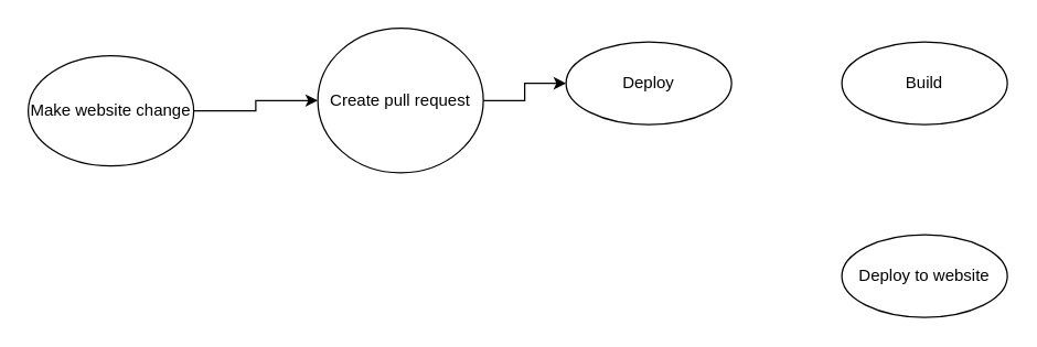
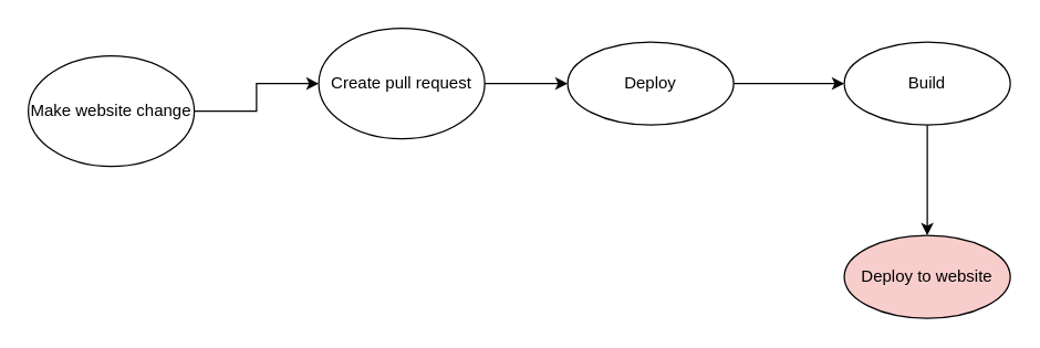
+ <mxCell id="6" value="" style="edgeStyle=orthogonalEdgeStyle;rounded=0;orthogonalLoop=1;jettySize=auto;html=1;" parent="1" source="7" target="9" edge="1"><mxGeometry relative="1" as="geometry" /></mxCell>
- <mxCell id="5" value="Create pull request" style="ellipse;whiteSpace=wrap;html=1;" parent="1" vertex="1"><mxGeometry x="230" y="20" width="120" height="105" as="geometry" /></mxCell>
+ <mxCell id="5" value="Create pull request" style="ellipse;whiteSpace=wrap;html=1;" parent="1" vertex="1"><mxGeometry x="230" y="20" width="120" height="80" as="geometry" /></mxCell>
+ <mxCell id="8" value="" style="edgeStyle=orthogonalEdgeStyle;rounded=0;orthogonalLoop=1;jettySize=auto;html=1;" edge="1" parent="1" source="9" target="10"><mxGeometry relative="1" as="geometry" /></mxCell>
- <mxCell id="10" value="Deploy to website" style="ellipse;whiteSpace=wrap;html=1;" vertex="1" parent="1"><mxGeometry x="610" y="170" width="120" height="60" as="geometry" /></mxCell>
+ <mxCell id="10" value="Deploy to website" style="ellipse;whiteSpace=wrap;html=1;fillColor=#f8cecc;" vertex="1" parent="1"><mxGeometry x="610" y="170" width="120" height="60" as="geometry" /></mxCell>
